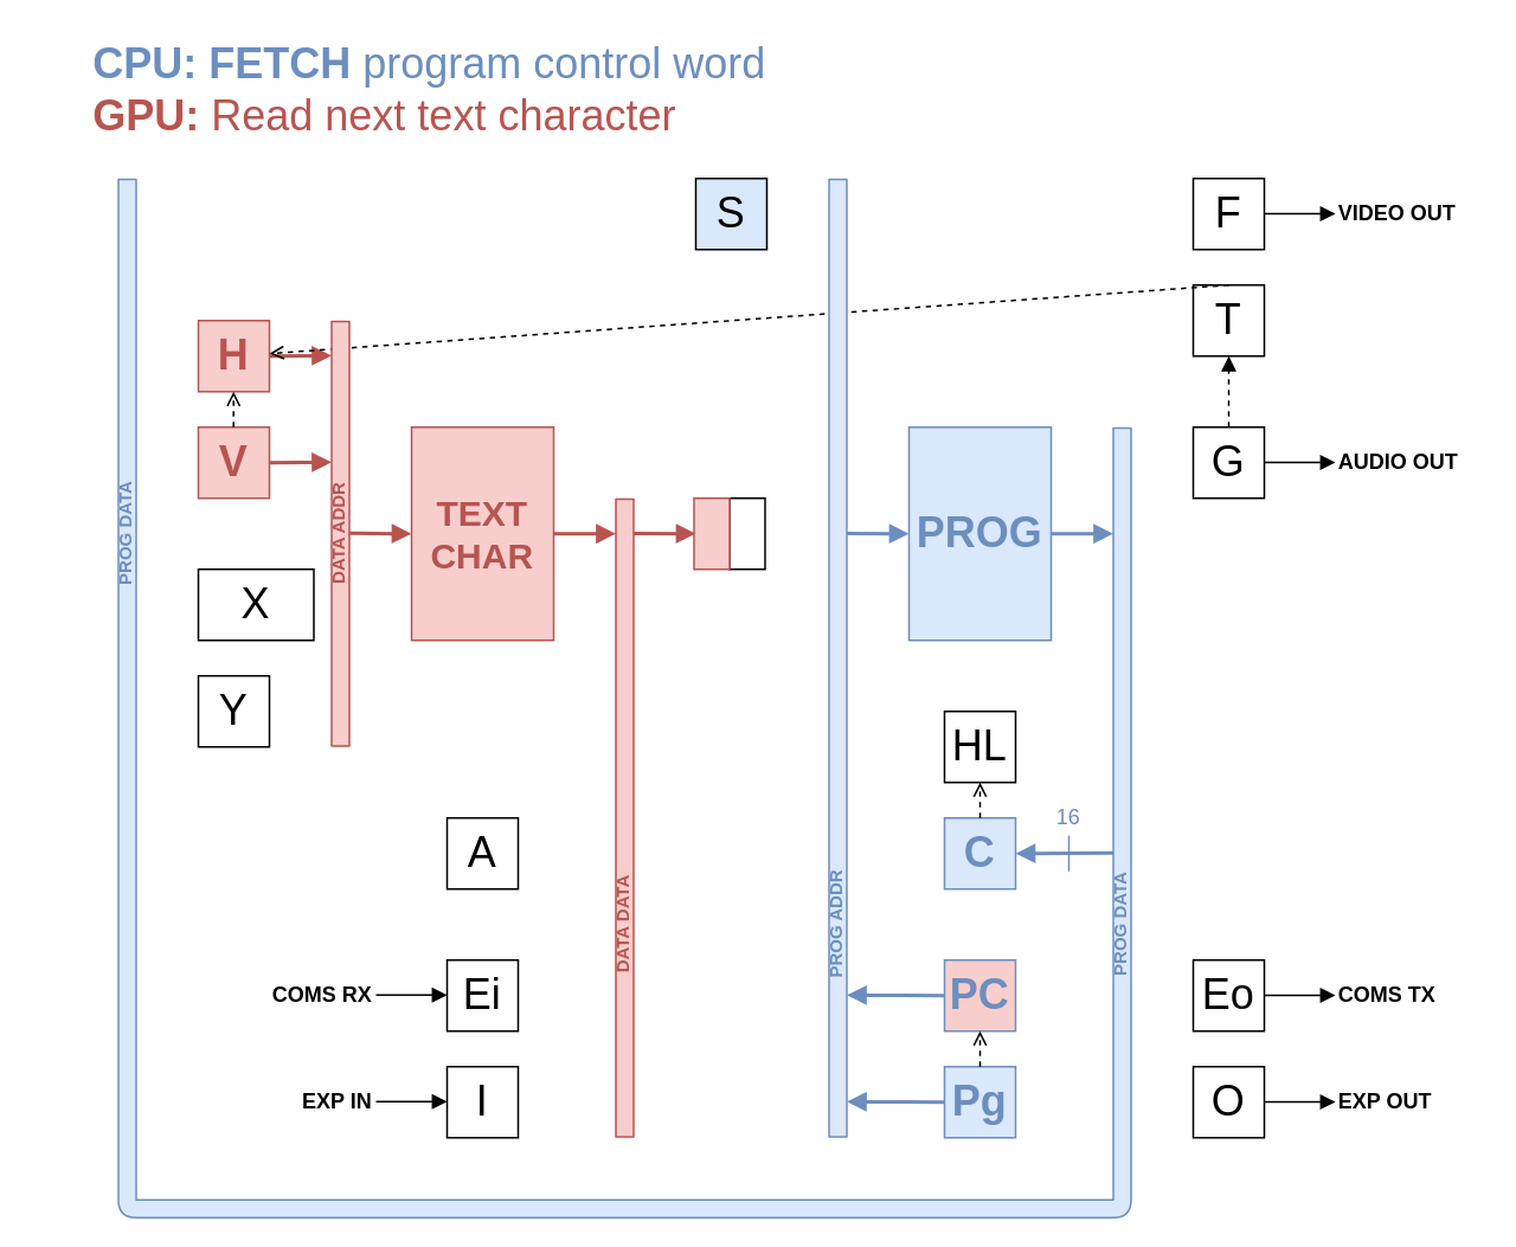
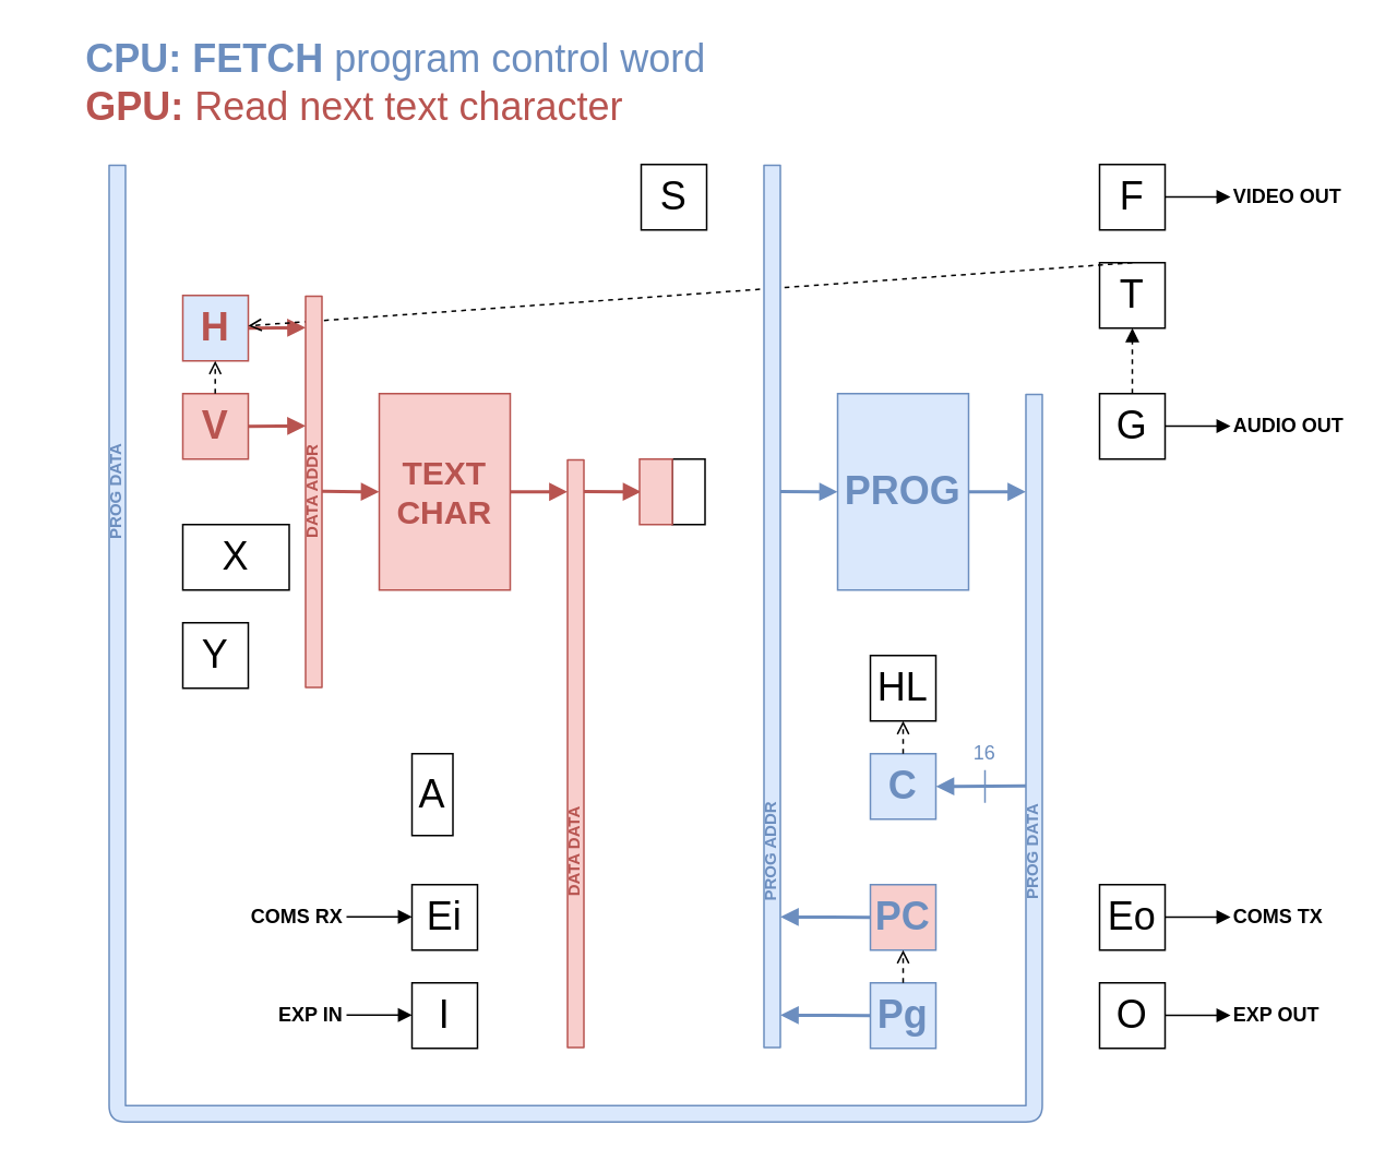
- <mxCell id="14" value="&lt;font style=&quot;font-size: 24px&quot;&gt;S&lt;/font&gt;" style="whiteSpace=wrap;html=1;aspect=fixed;fillColor=#dae8fc;" parent="1" vertex="1"><mxGeometry x="391" y="100" width="40" height="40" as="geometry" /></mxCell>
+ <mxCell id="14" value="&lt;font style=&quot;font-size: 24px&quot;&gt;S&lt;/font&gt;" style="whiteSpace=wrap;html=1;aspect=fixed;" parent="1" vertex="1"><mxGeometry x="391" y="100" width="40" height="40" as="geometry" /></mxCell>
- <mxCell id="2" value="&lt;font style=&quot;font-size: 24px&quot; color=&quot;#b85450&quot;&gt;&lt;b&gt;H&lt;/b&gt;&lt;/font&gt;" style="whiteSpace=wrap;html=1;aspect=fixed;fillColor=#f8cecc;strokeColor=#b85450;" parent="1" vertex="1"><mxGeometry x="111" y="180" width="40" height="40" as="geometry" /></mxCell>
+ <mxCell id="2" value="&lt;font style=&quot;font-size: 24px&quot; color=&quot;#b85450&quot;&gt;&lt;b&gt;H&lt;/b&gt;&lt;/font&gt;" style="whiteSpace=wrap;html=1;aspect=fixed;fillColor=#dae8fc;strokeColor=#b85450;" parent="1" vertex="1"><mxGeometry x="111" y="180" width="40" height="40" as="geometry" /></mxCell>
- <mxCell id="13" value="&lt;font size=&quot;1&quot;&gt;&lt;span style=&quot;font-size: 24px&quot;&gt;A&lt;/span&gt;&lt;/font&gt;" style="whiteSpace=wrap;html=1;aspect=fixed;" parent="1" vertex="1"><mxGeometry x="251" y="460" width="40" height="40" as="geometry" /></mxCell>
+ <mxCell id="13" value="&lt;font size=&quot;1&quot;&gt;&lt;span style=&quot;font-size: 24px&quot;&gt;A&lt;/span&gt;&lt;/font&gt;" style="whiteSpace=wrap;html=1;aspect=fixed;" parent="1" vertex="1"><mxGeometry x="251" y="460" width="25" height="50" as="geometry" /></mxCell>
